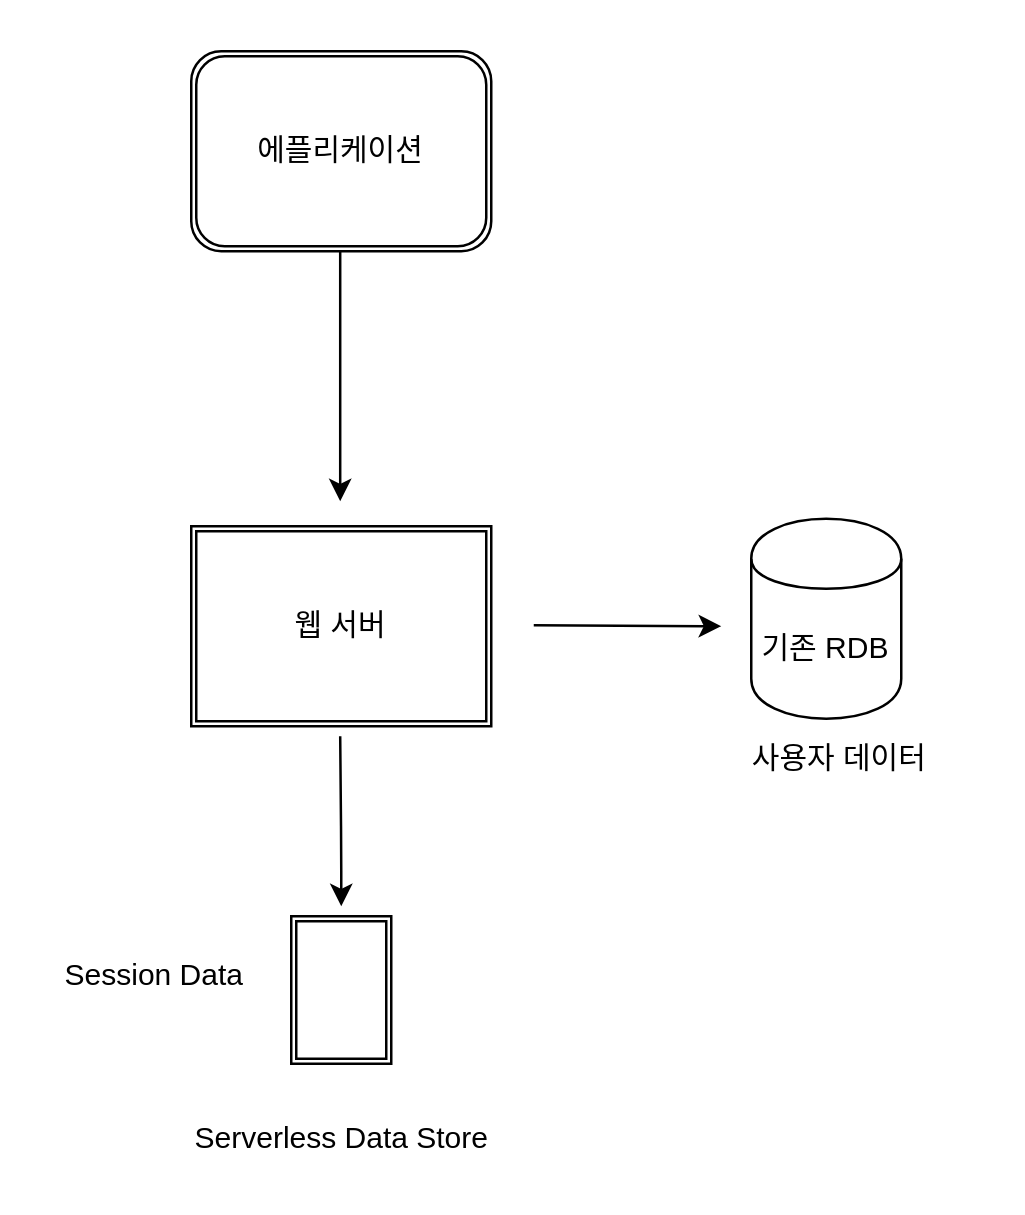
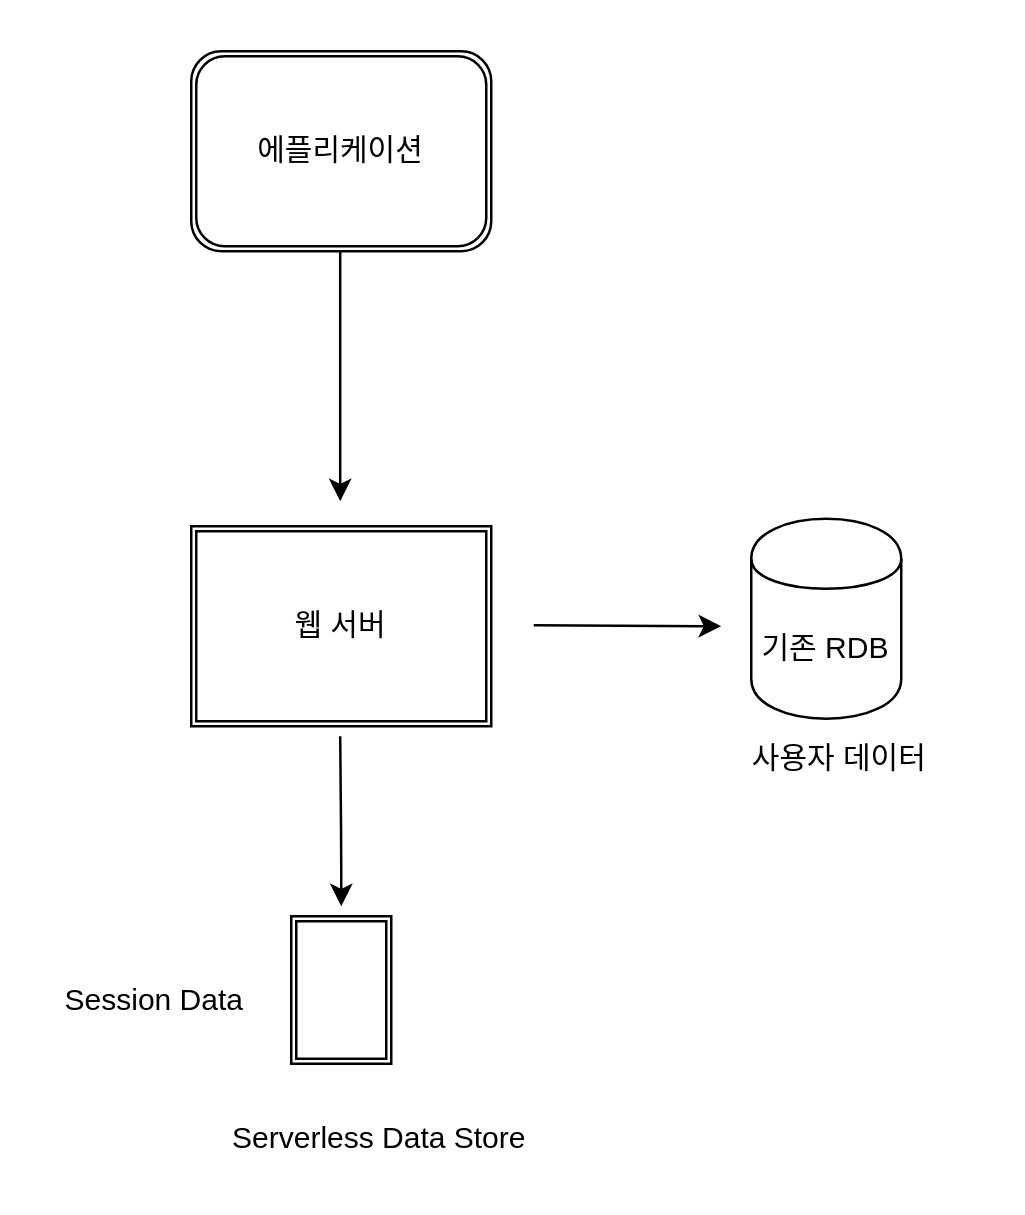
- <mxCell id="10" value="Session Data" style="text;html=1;align=center;verticalAlign=middle;resizable=0;points=[];autosize=1;" vertex="1" parent="1"><mxGeometry x="20" y="381" width="81" height="18" as="geometry" /></mxCell>
+ <mxCell id="10" value="Session Data" style="text;html=1;align=center;verticalAlign=middle;resizable=0;points=[];autosize=1;" vertex="1" parent="1"><mxGeometry x="20" y="391" width="81" height="18" as="geometry" /></mxCell>
- <mxCell id="9" value="Serverless Data Store" style="text;html=1;align=center;verticalAlign=middle;resizable=0;points=[];autosize=1;" vertex="1" parent="1"><mxGeometry x="72.5" y="446" width="127" height="18" as="geometry" /></mxCell>
+ <mxCell id="9" value="Serverless Data Store" style="text;html=1;align=center;verticalAlign=middle;resizable=0;points=[];autosize=1;" vertex="1" parent="1"><mxGeometry x="87.5" y="446" width="127" height="18" as="geometry" /></mxCell>
